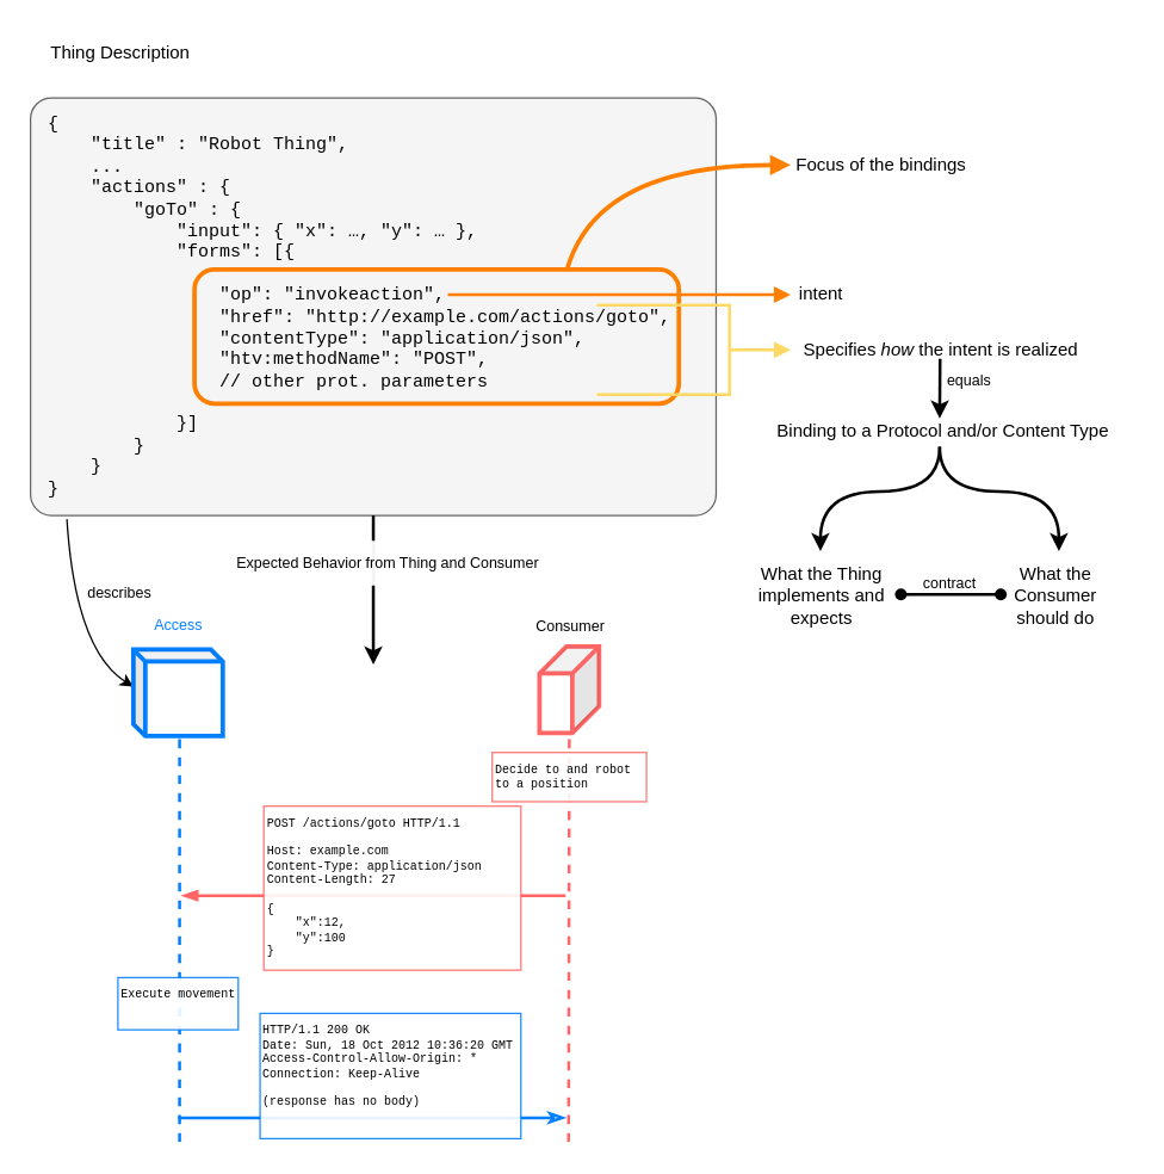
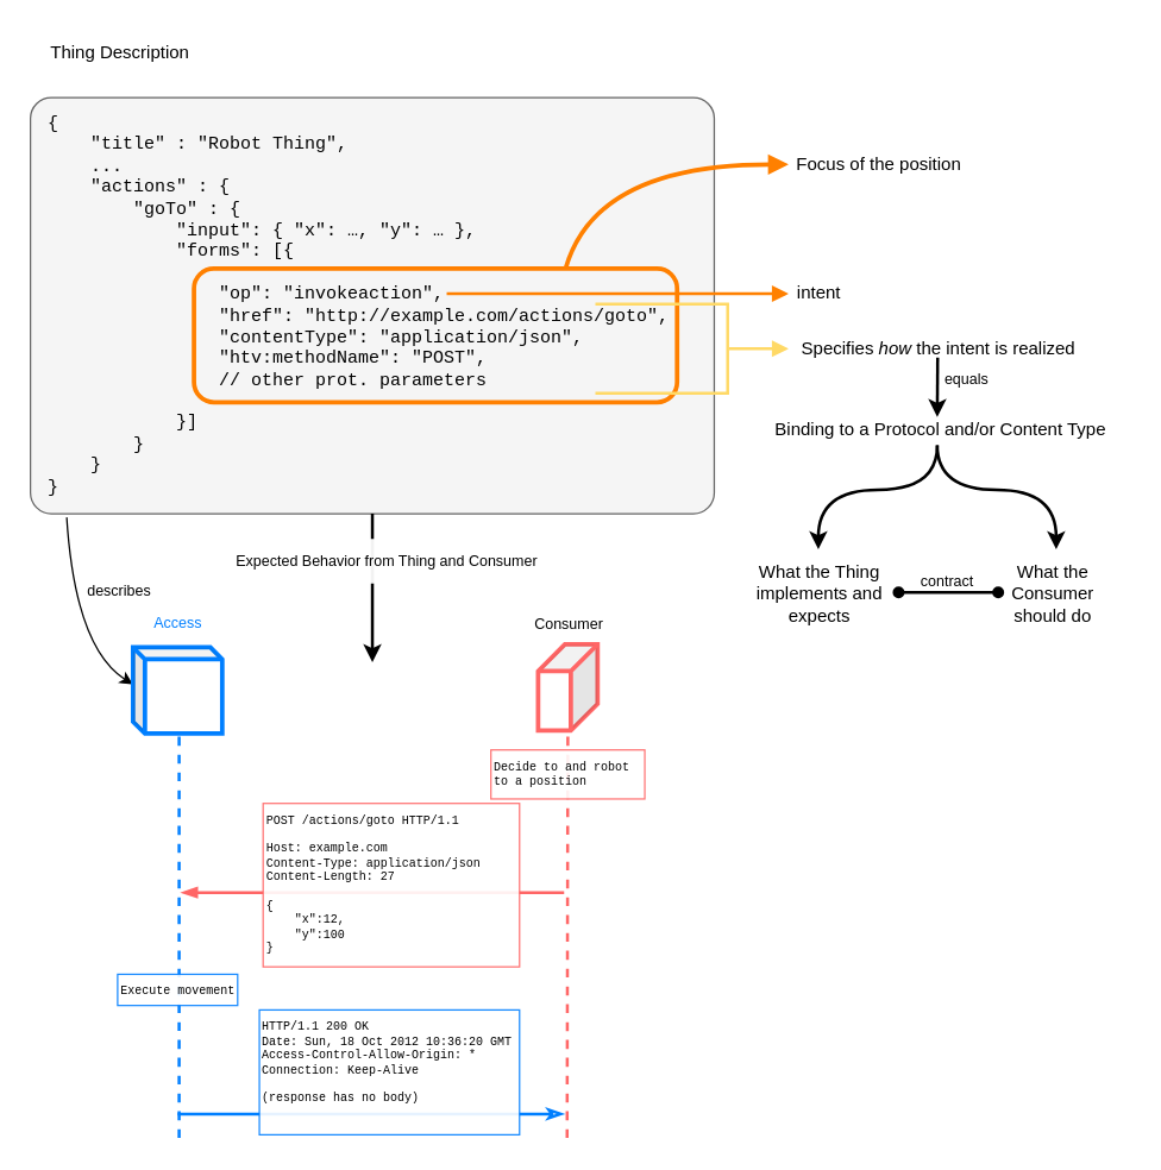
- <mxCell id="21" value="Focus of the bindings" style="text;html=1;strokeColor=none;fillColor=none;align=center;verticalAlign=middle;whiteSpace=wrap;rounded=0;fontFamily=Helvetica;fontColor=#000000;" parent="19" vertex="1"><mxGeometry x="106" width="170" height="30" as="geometry" /></mxCell>
+ <mxCell id="21" value="Focus of the position" style="text;html=1;strokeColor=none;fillColor=none;align=center;verticalAlign=middle;whiteSpace=wrap;rounded=0;fontFamily=Helvetica;fontColor=#000000;" parent="19" vertex="1"><mxGeometry x="106" width="170" height="30" as="geometry" /></mxCell>
- <mxCell id="18" value="&lt;div style=&quot;font-size: 8px;&quot;&gt;Execute movement&lt;/div&gt;" style="text;whiteSpace=wrap;html=1;fontSize=8;fontFamily=Courier New;fillColor=#FFFFFF;gradientColor=none;opacity=90;strokeColor=#007FFF;fontColor=#000000;" parent="1" vertex="1"><mxGeometry x="78.63" y="655" width="80.75" height="35" as="geometry" /></mxCell>
+ <mxCell id="18" value="&lt;div style=&quot;font-size: 8px;&quot;&gt;Execute movement&lt;/div&gt;" style="text;whiteSpace=wrap;html=1;fontSize=8;fontFamily=Courier New;fillColor=#FFFFFF;gradientColor=none;opacity=90;strokeColor=#007FFF;fontColor=#000000;" parent="1" vertex="1"><mxGeometry x="78.63" y="655" width="80.75" height="21" as="geometry" /></mxCell>
